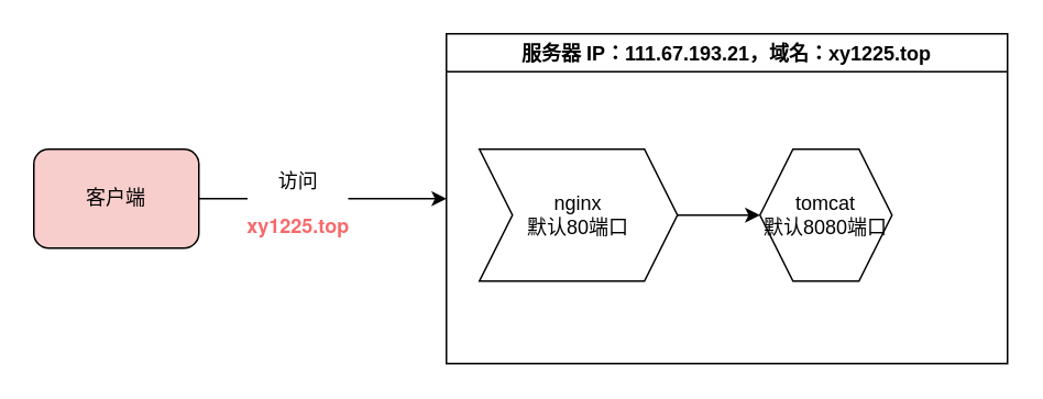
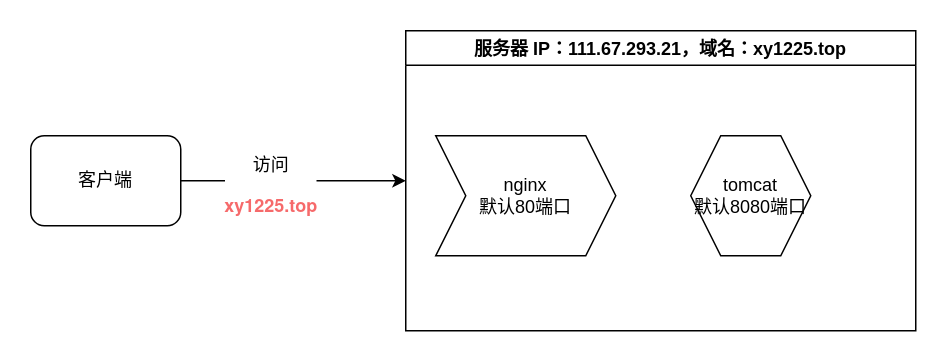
- <mxCell id="5" value="服务器 IP：111.67.193.21，域名：xy1225.top" style="swimlane;startSize=23;" vertex="1" parent="1"><mxGeometry x="270" y="20" width="340" height="200" as="geometry" /></mxCell>
+ <mxCell id="5" value="服务器 IP：111.67.293.21，域名：xy1225.top" style="swimlane;startSize=23;" vertex="1" parent="1"><mxGeometry x="270" y="20" width="340" height="200" as="geometry" /></mxCell>
- <mxCell id="4" value="客户端" style="rounded=1;whiteSpace=wrap;html=1;fillColor=#f8cecc;" vertex="1" parent="1"><mxGeometry x="20" y="90" width="100" height="60" as="geometry" /></mxCell>
+ <mxCell id="4" value="客户端" style="rounded=1;whiteSpace=wrap;html=1;" vertex="1" parent="1"><mxGeometry x="20" y="90" width="100" height="60" as="geometry" /></mxCell>
- <mxCell id="7" style="edgeStyle=entityRelationEdgeStyle;rounded=0;orthogonalLoop=1;jettySize=auto;html=1;exitX=1;exitY=0.5;exitDx=0;exitDy=0;fontSize=13;" edge="1" parent="5" source="8" target="6"><mxGeometry relative="1" as="geometry" /></mxCell>
